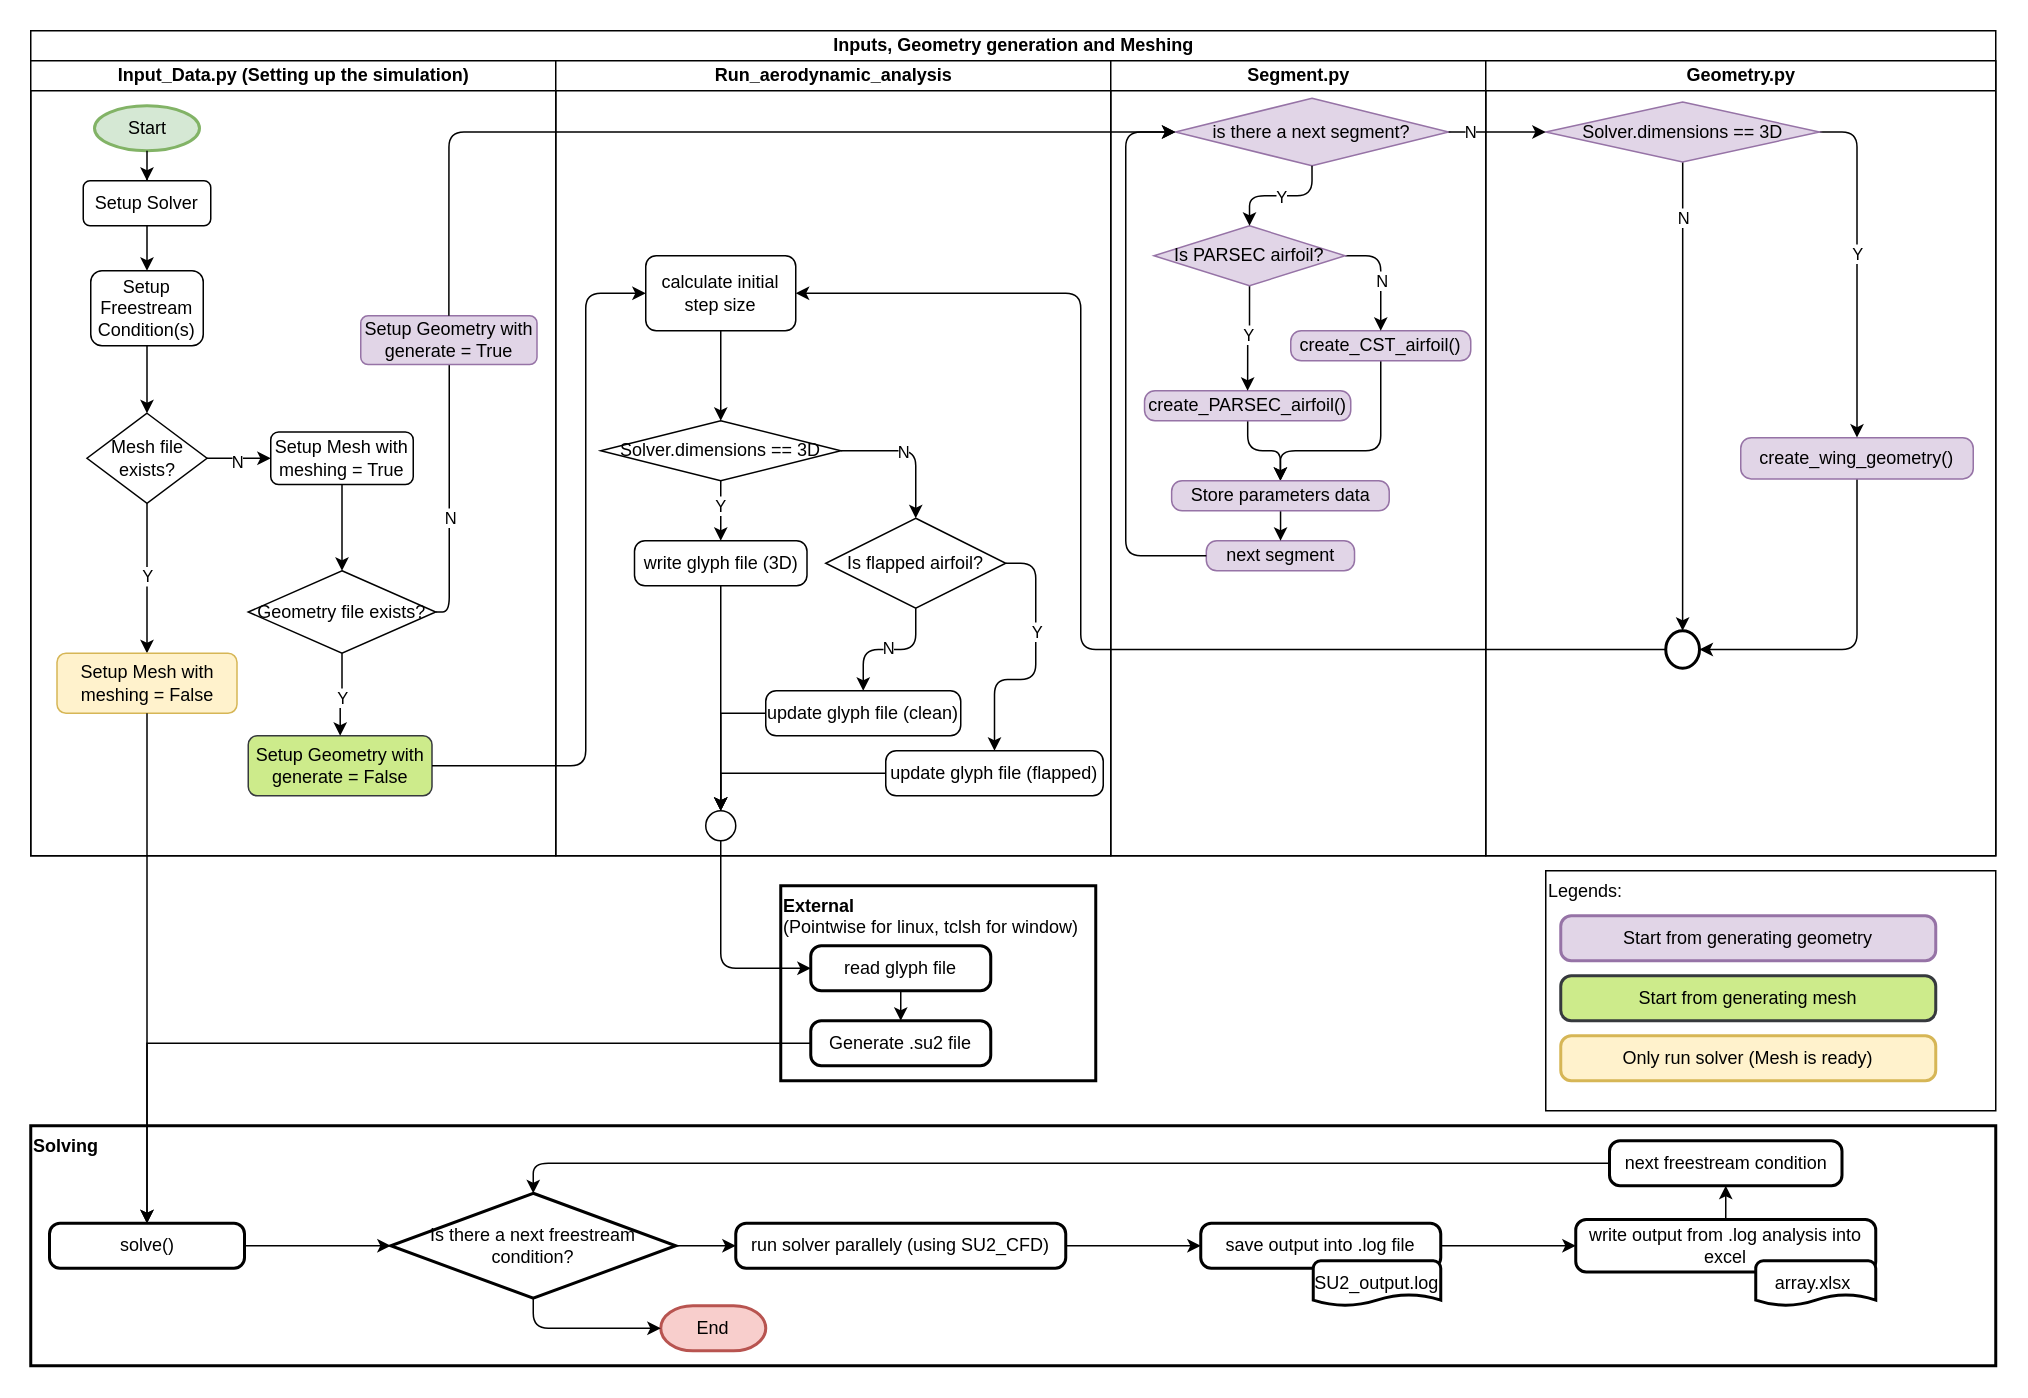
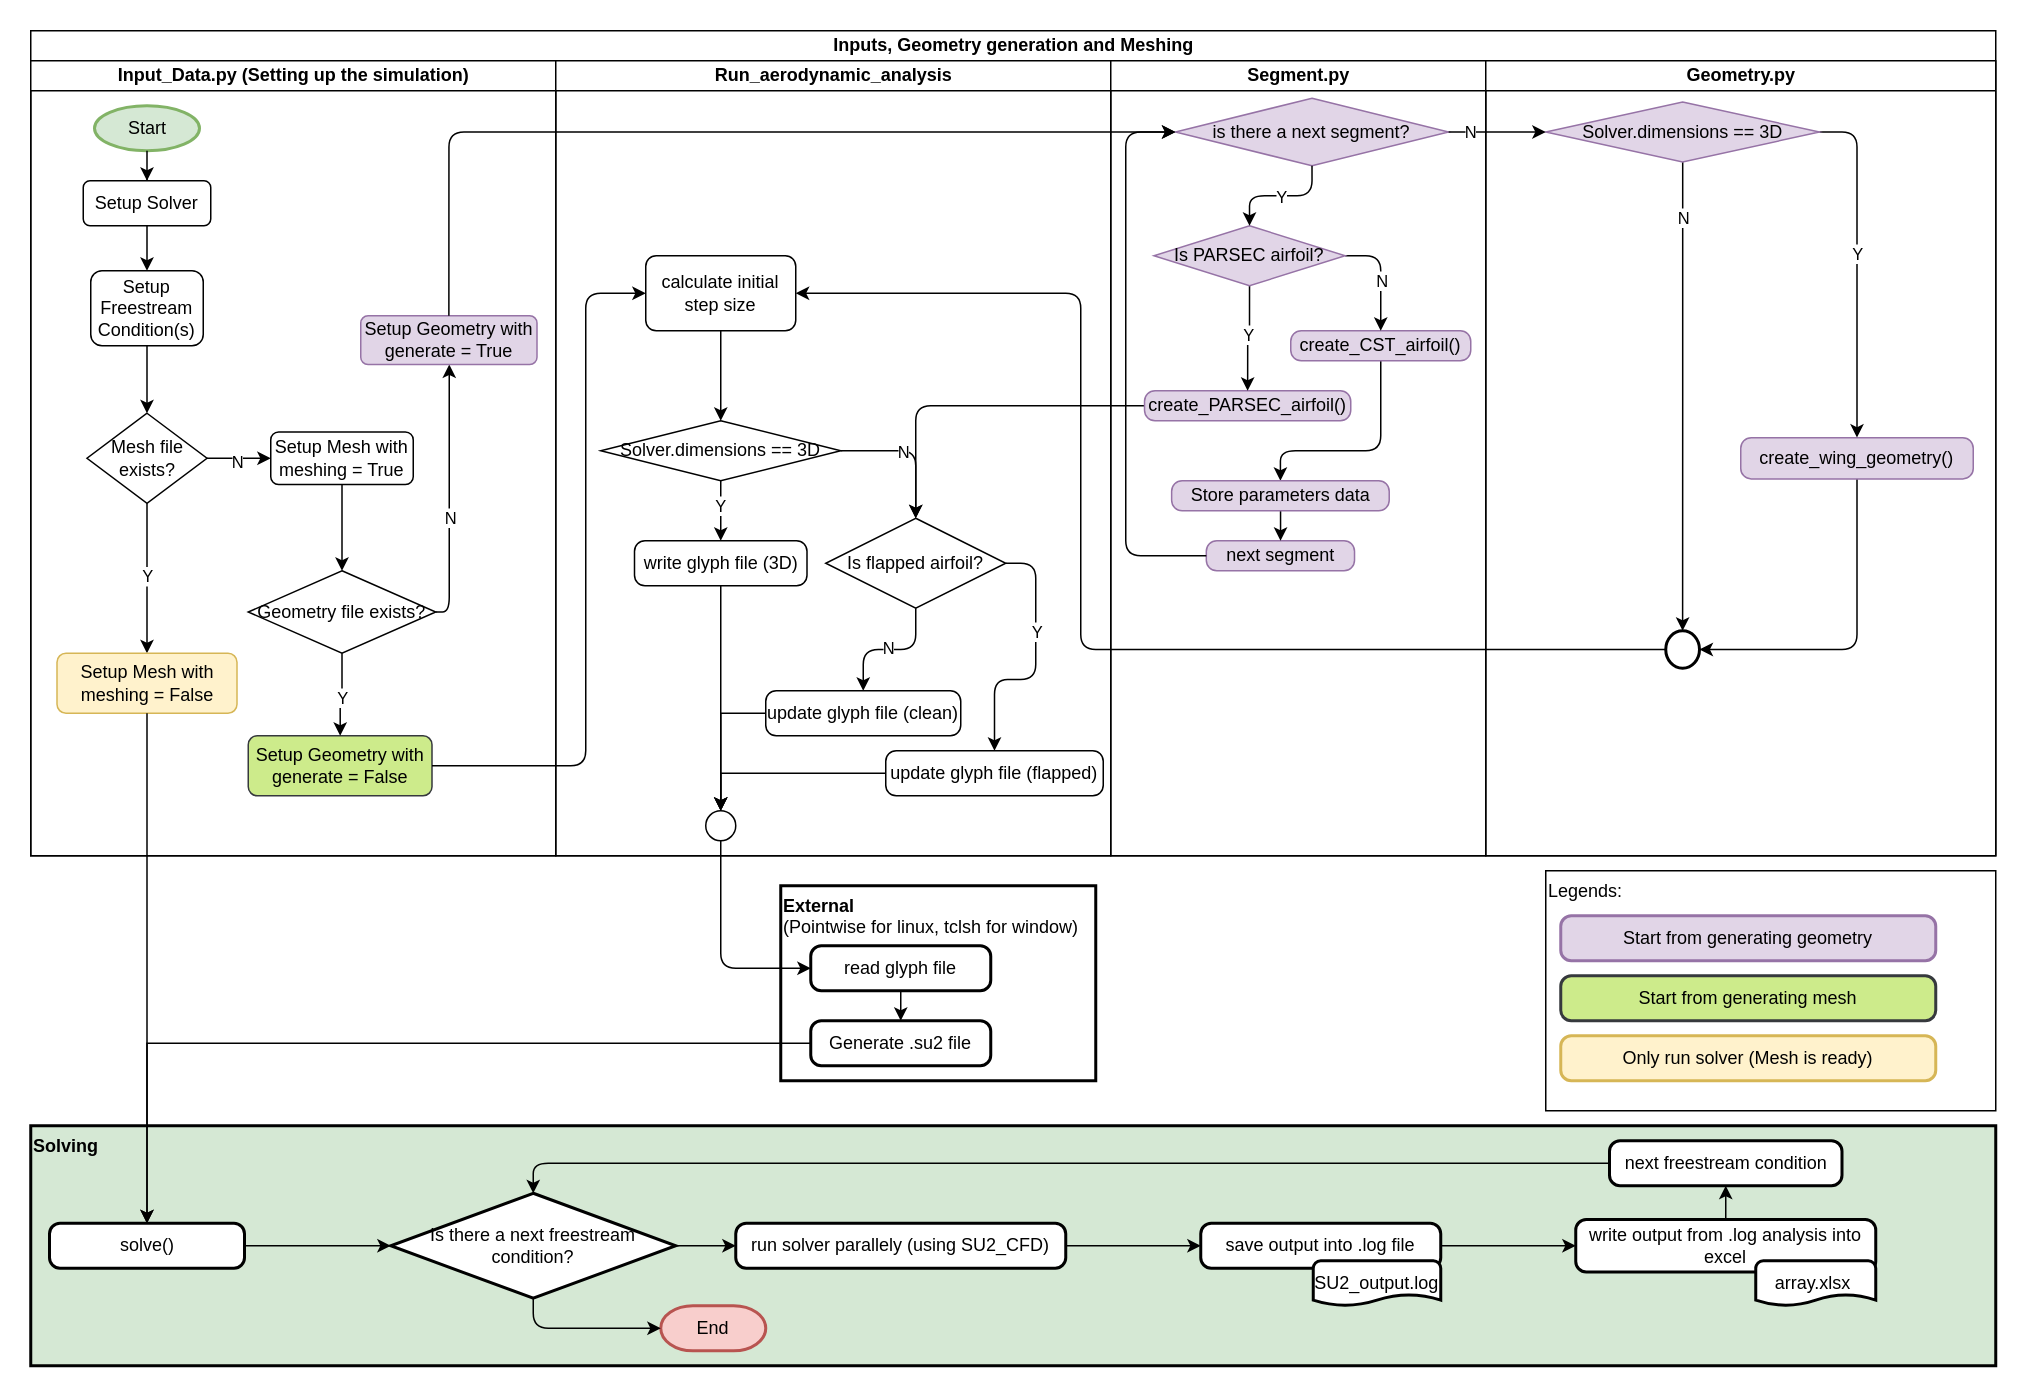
- <mxCell id="9" style="edgeStyle=orthogonalEdgeStyle;rounded=1;orthogonalLoop=1;jettySize=auto;html=1;exitX=1;exitY=0.5;exitDx=0;exitDy=0;exitPerimeter=0;curved=0;endArrow=none;" edge="1" parent="4" source="13" target="20"><mxGeometry relative="1" as="geometry"><Array as="points"><mxPoint x="279" y="368" /></Array></mxGeometry></mxCell>
+ <mxCell id="9" style="edgeStyle=orthogonalEdgeStyle;rounded=1;orthogonalLoop=1;jettySize=auto;html=1;exitX=1;exitY=0.5;exitDx=0;exitDy=0;exitPerimeter=0;curved=0;" edge="1" parent="4" source="13" target="20"><mxGeometry relative="1" as="geometry"><Array as="points"><mxPoint x="279" y="368" /></Array></mxGeometry></mxCell>
- <mxCell id="47" style="edgeStyle=orthogonalEdgeStyle;rounded=1;orthogonalLoop=1;jettySize=auto;html=1;entryX=0.5;entryY=0;entryDx=0;entryDy=0;curved=0;" edge="1" parent="46" source="48" target="61"><mxGeometry relative="1" as="geometry" /></mxCell>
+ <mxCell id="47" style="edgeStyle=orthogonalEdgeStyle;rounded=1;orthogonalLoop=1;jettySize=auto;html=1;curved=0;" edge="1" parent="46" source="48" target="38"><mxGeometry relative="1" as="geometry" /></mxCell>
- <mxCell id="2" value="&lt;b&gt;Solving&lt;/b&gt;" style="rounded=0;whiteSpace=wrap;html=1;absoluteArcSize=1;arcSize=14;strokeWidth=2;horizontal=1;verticalAlign=top;align=left;" vertex="1" parent="1"><mxGeometry x="20" y="750" width="1310" height="160" as="geometry" /></mxCell>
+ <mxCell id="2" value="&lt;b&gt;Solving&lt;/b&gt;" style="rounded=0;whiteSpace=wrap;html=1;absoluteArcSize=1;arcSize=14;strokeWidth=2;horizontal=1;verticalAlign=top;align=left;fillColor=#d5e8d4;" vertex="1" parent="1"><mxGeometry x="20" y="750" width="1310" height="160" as="geometry" /></mxCell>
